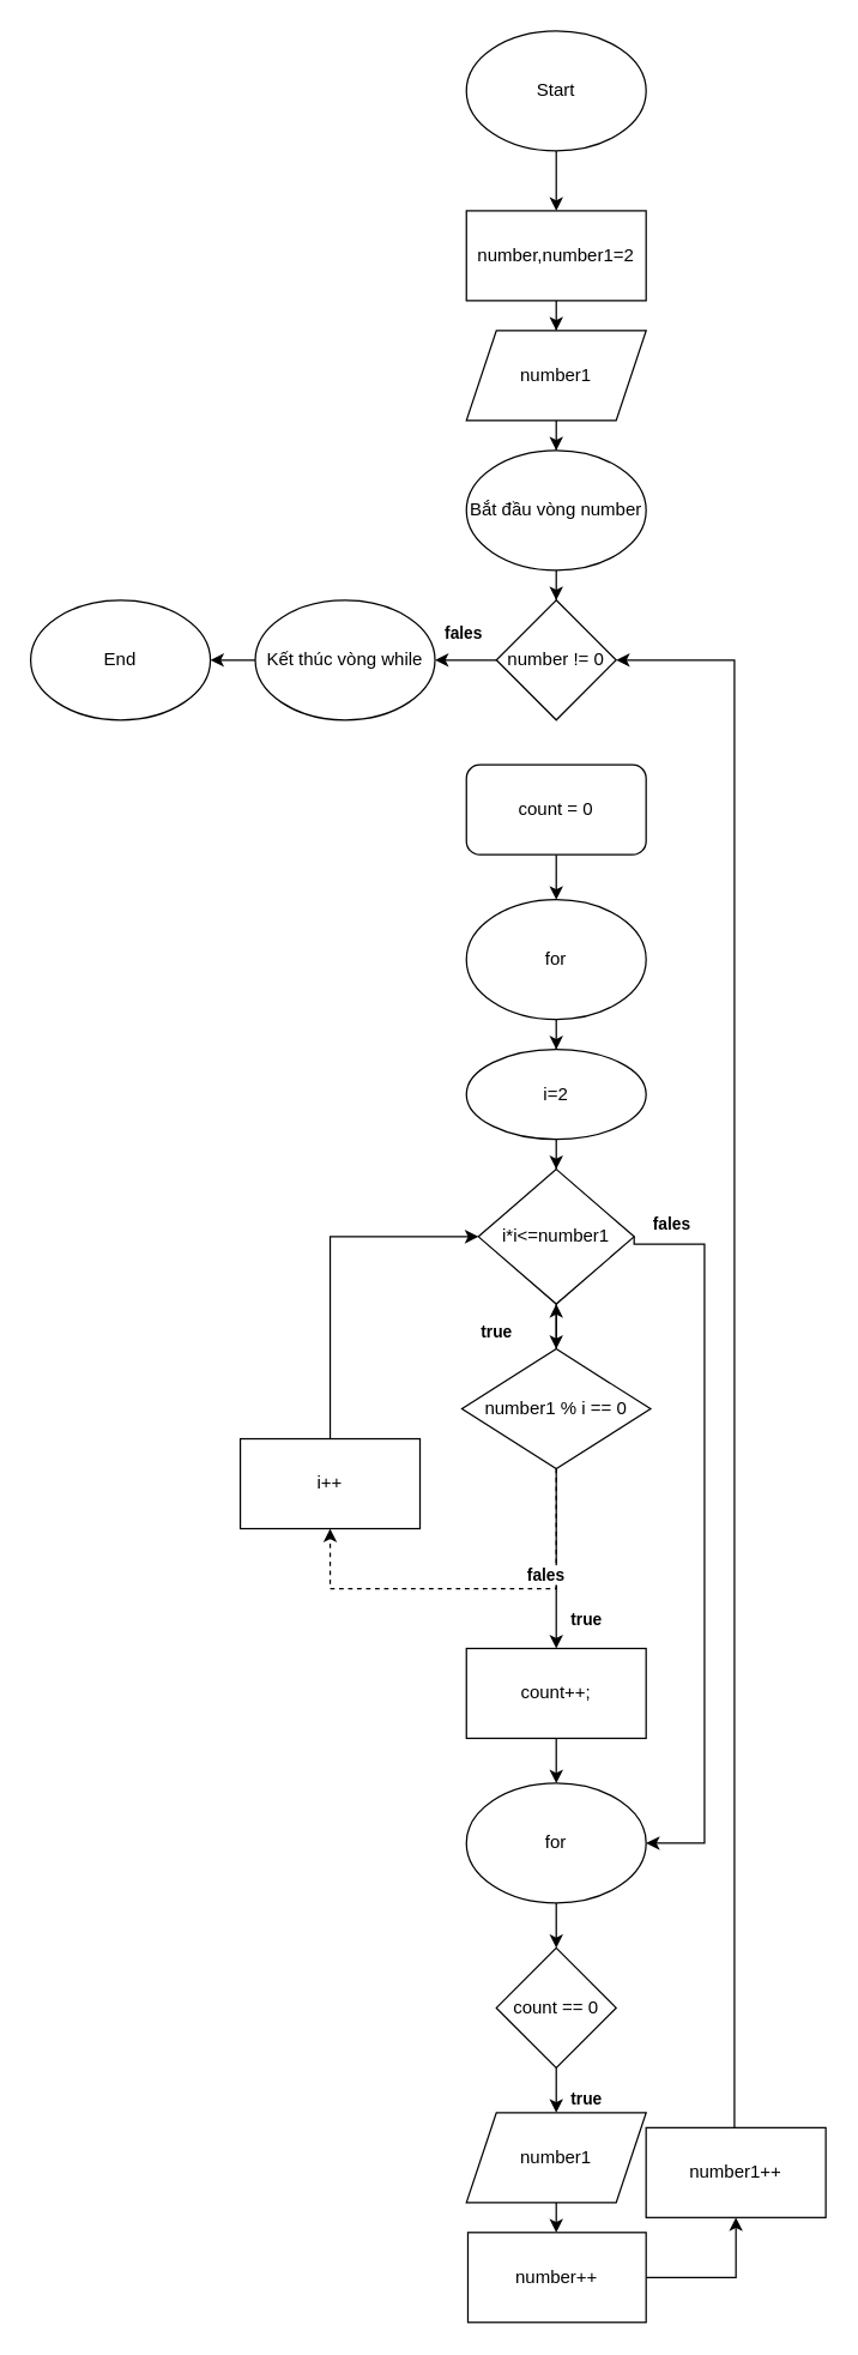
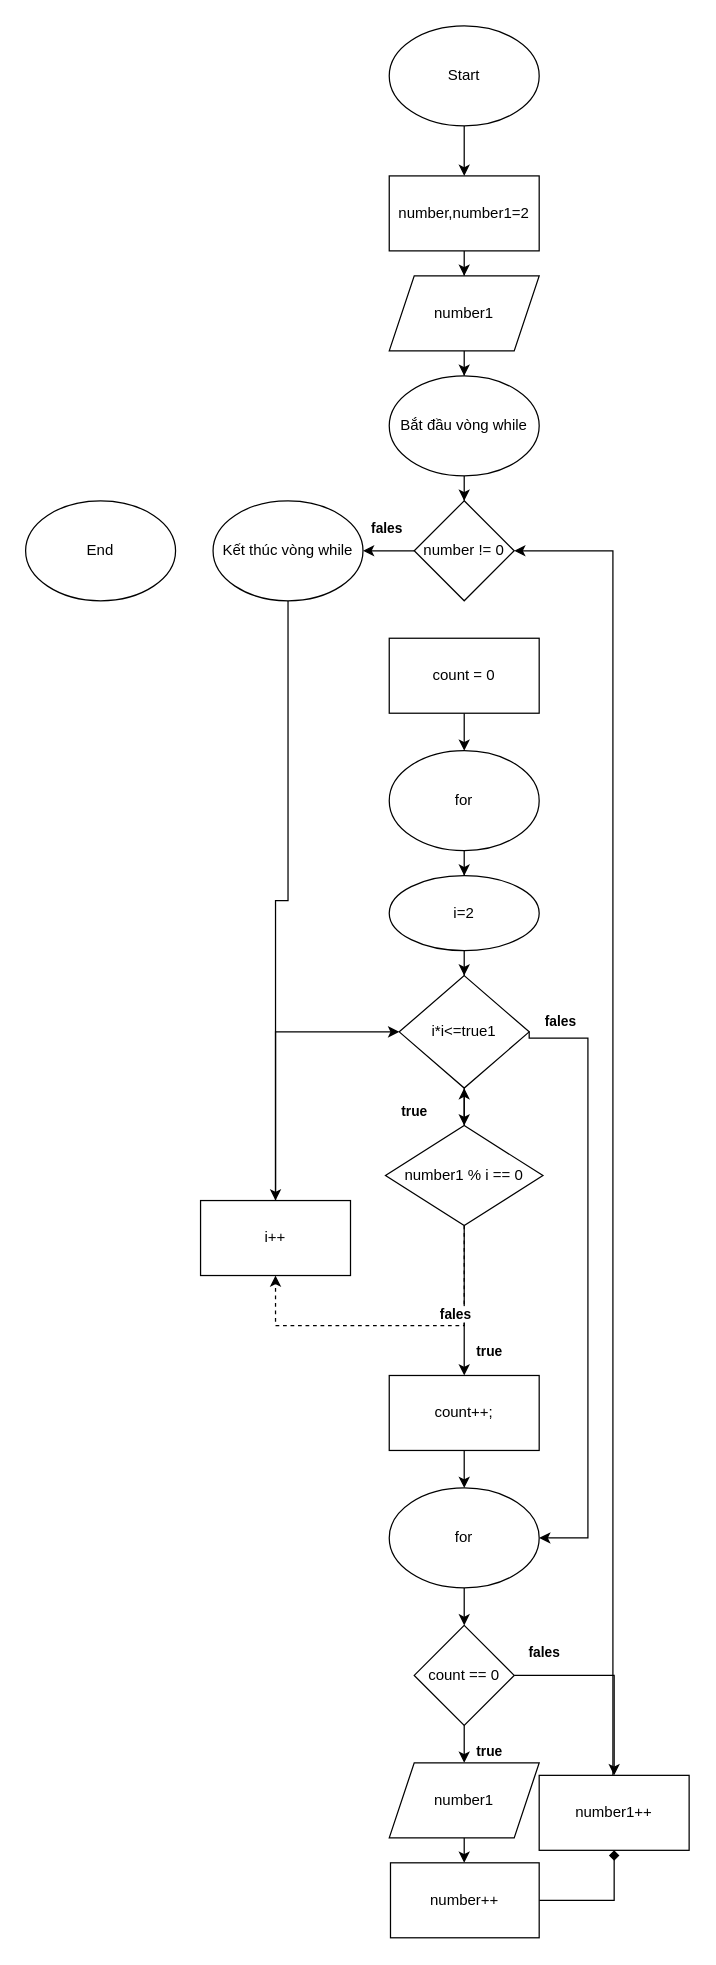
- <mxCell id="9" value="Bắt đầu vòng number" style="ellipse;whiteSpace=wrap;html=1;" parent="1" vertex="1"><mxGeometry x="311" y="300" width="120" height="80" as="geometry" /></mxCell>
+ <mxCell id="9" value="Bắt đầu vòng while" style="ellipse;whiteSpace=wrap;html=1;" parent="1" vertex="1"><mxGeometry x="311" y="300" width="120" height="80" as="geometry" /></mxCell>
- <mxCell id="47" value="" style="edgeStyle=orthogonalEdgeStyle;rounded=0;orthogonalLoop=1;jettySize=auto;html=1;" parent="1" source="48" target="49" edge="1"><mxGeometry relative="1" as="geometry" /></mxCell>
+ <mxCell id="47" value="" style="edgeStyle=orthogonalEdgeStyle;rounded=0;orthogonalLoop=1;jettySize=auto;html=1;" parent="1" source="48" target="35" edge="1"><mxGeometry relative="1" as="geometry" /></mxCell>
- <mxCell id="14" value="count = 0" style="whiteSpace=wrap;html=1;rounded=1;" parent="1" vertex="1"><mxGeometry x="311" y="510" width="120" height="60" as="geometry" /></mxCell>
+ <mxCell id="14" value="count = 0" style="whiteSpace=wrap;html=1;" parent="1" vertex="1"><mxGeometry x="311" y="510" width="120" height="60" as="geometry" /></mxCell>
- <mxCell id="23" value="i*i&amp;lt;=number1" style="rhombus;whiteSpace=wrap;html=1;" parent="1" vertex="1"><mxGeometry x="319" y="780" width="104" height="90" as="geometry" /></mxCell>
+ <mxCell id="23" value="i*i&amp;lt;=true1" style="rhombus;whiteSpace=wrap;html=1;" parent="1" vertex="1"><mxGeometry x="319" y="780" width="104" height="90" as="geometry" /></mxCell>
+ <mxCell id="36" value="" style="edgeStyle=orthogonalEdgeStyle;rounded=0;orthogonalLoop=1;jettySize=auto;html=1;" parent="1" source="40" target="46" edge="1"><mxGeometry relative="1" as="geometry" /></mxCell>
+ <mxCell id="37" value="fales" style="edgeLabel;html=1;align=center;verticalAlign=bottom;resizable=0;points=[];fontStyle=1" parent="36" vertex="1" connectable="0"><mxGeometry x="-0.278" y="2" relative="1" as="geometry"><mxPoint x="-35" y="-8" as="offset" /></mxGeometry></mxCell>
- <mxCell id="43" style="edgeStyle=orthogonalEdgeStyle;rounded=0;orthogonalLoop=1;jettySize=auto;html=1;exitX=1;exitY=0.5;exitDx=0;exitDy=0;entryX=0.5;entryY=1;entryDx=0;entryDy=0;" parent="1" source="44" target="46" edge="1"><mxGeometry relative="1" as="geometry" /></mxCell>
+ <mxCell id="43" style="edgeStyle=orthogonalEdgeStyle;rounded=0;orthogonalLoop=1;jettySize=auto;html=1;exitX=1;exitY=0.5;exitDx=0;exitDy=0;entryX=0.5;entryY=1;entryDx=0;entryDy=0;endArrow=diamond;" parent="1" source="44" target="46" edge="1"><mxGeometry relative="1" as="geometry" /></mxCell>
